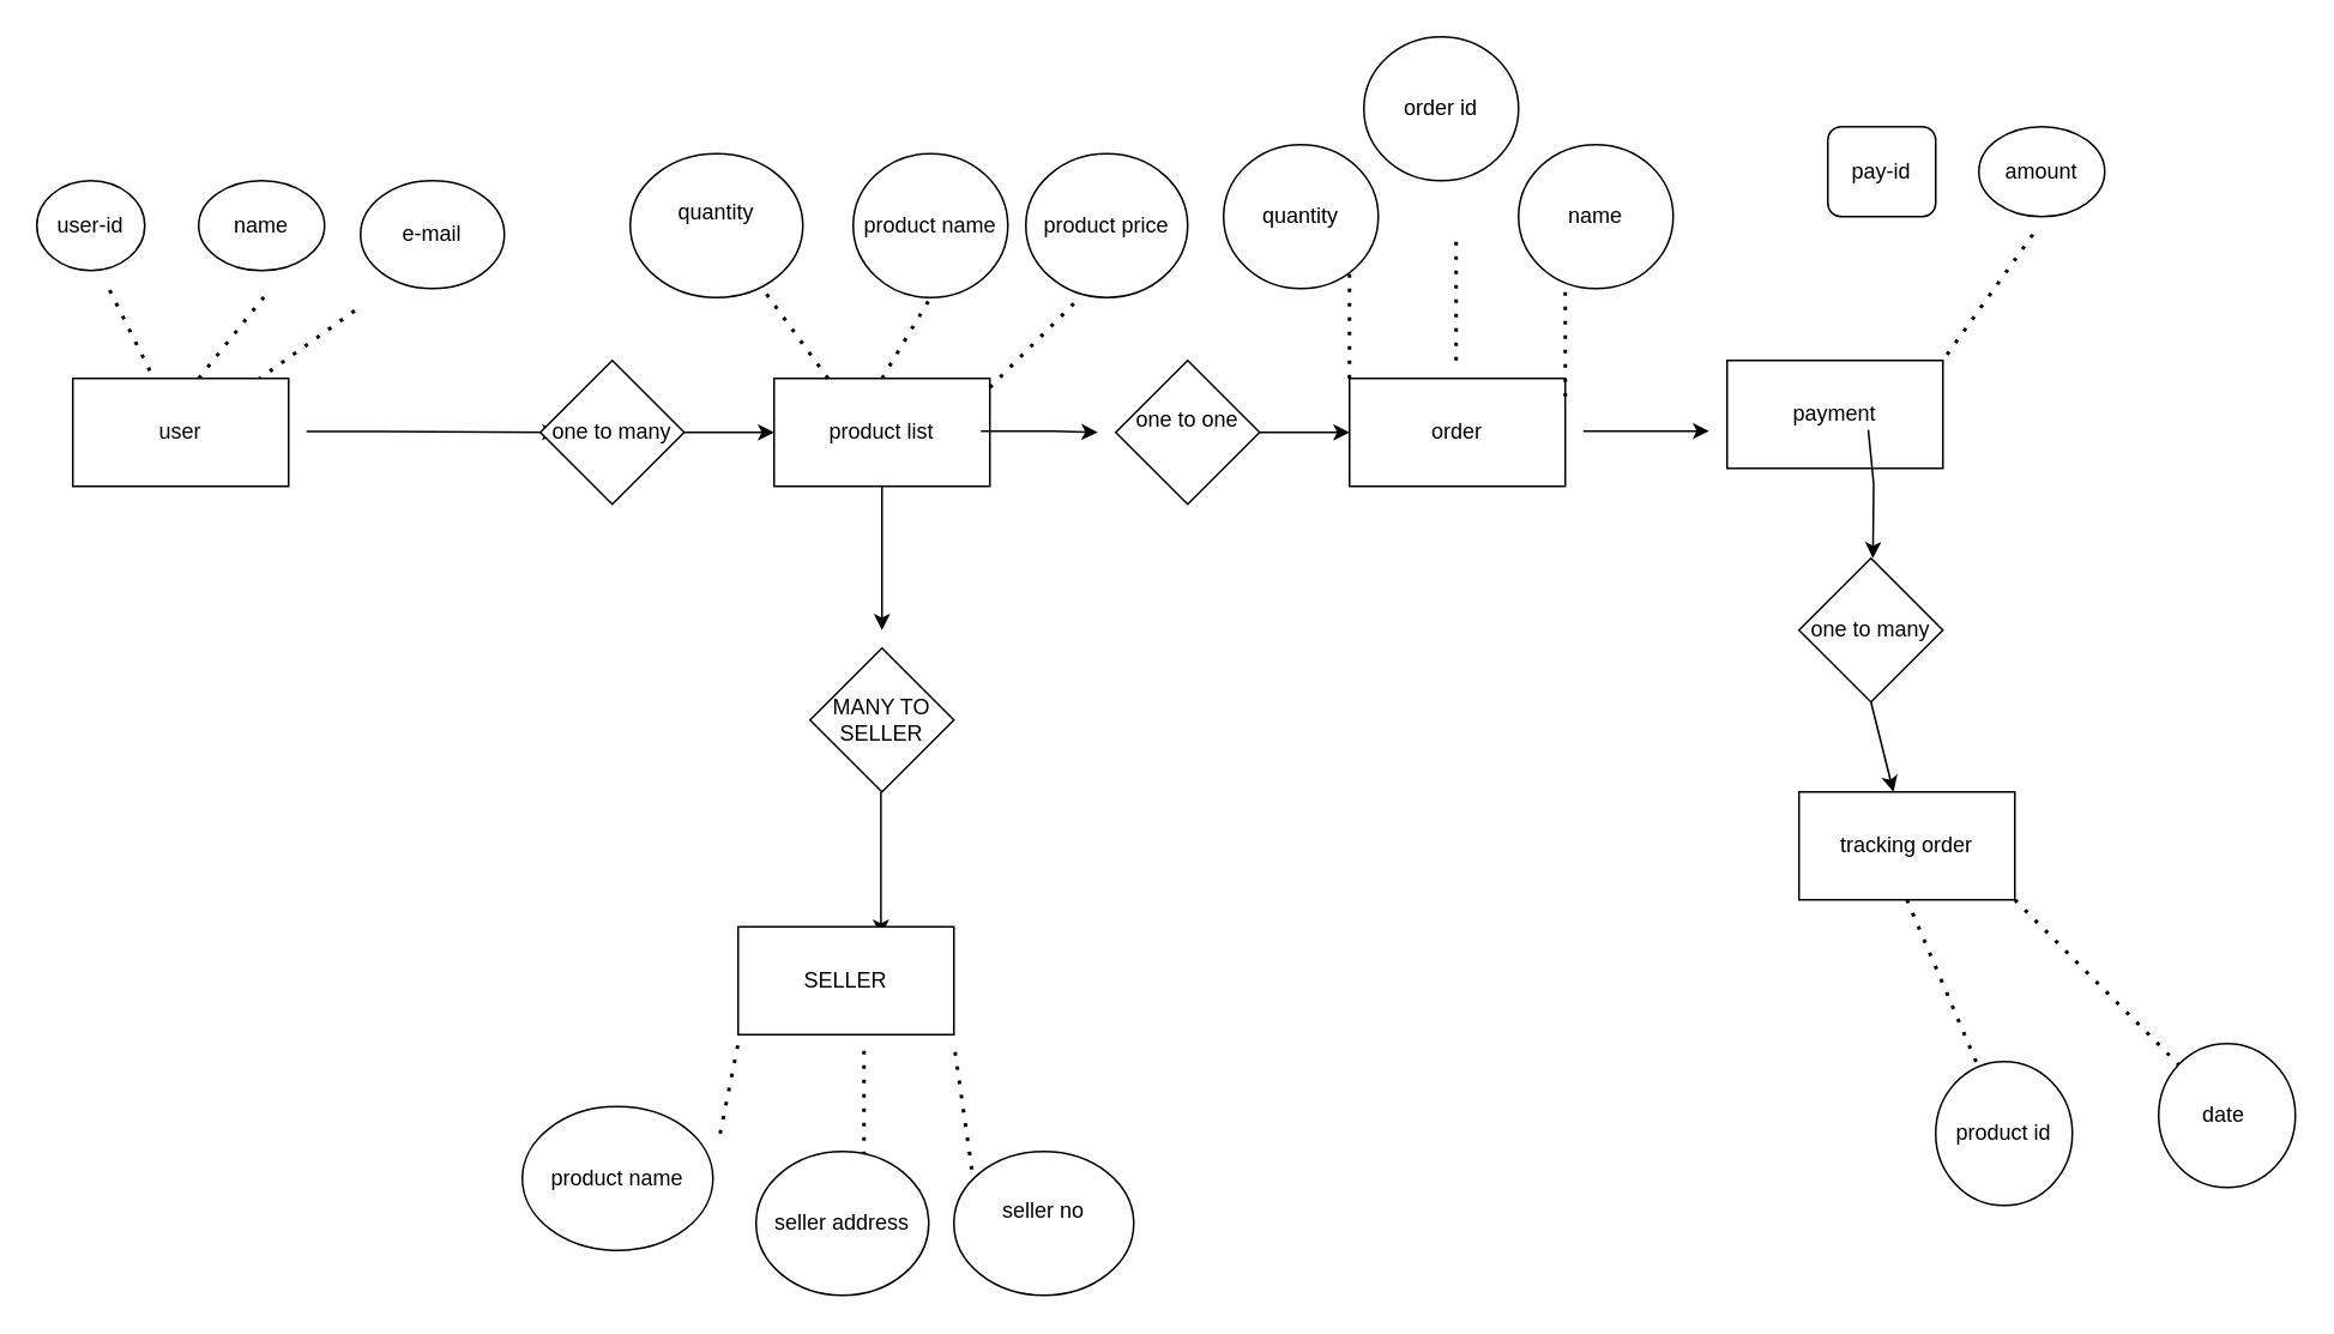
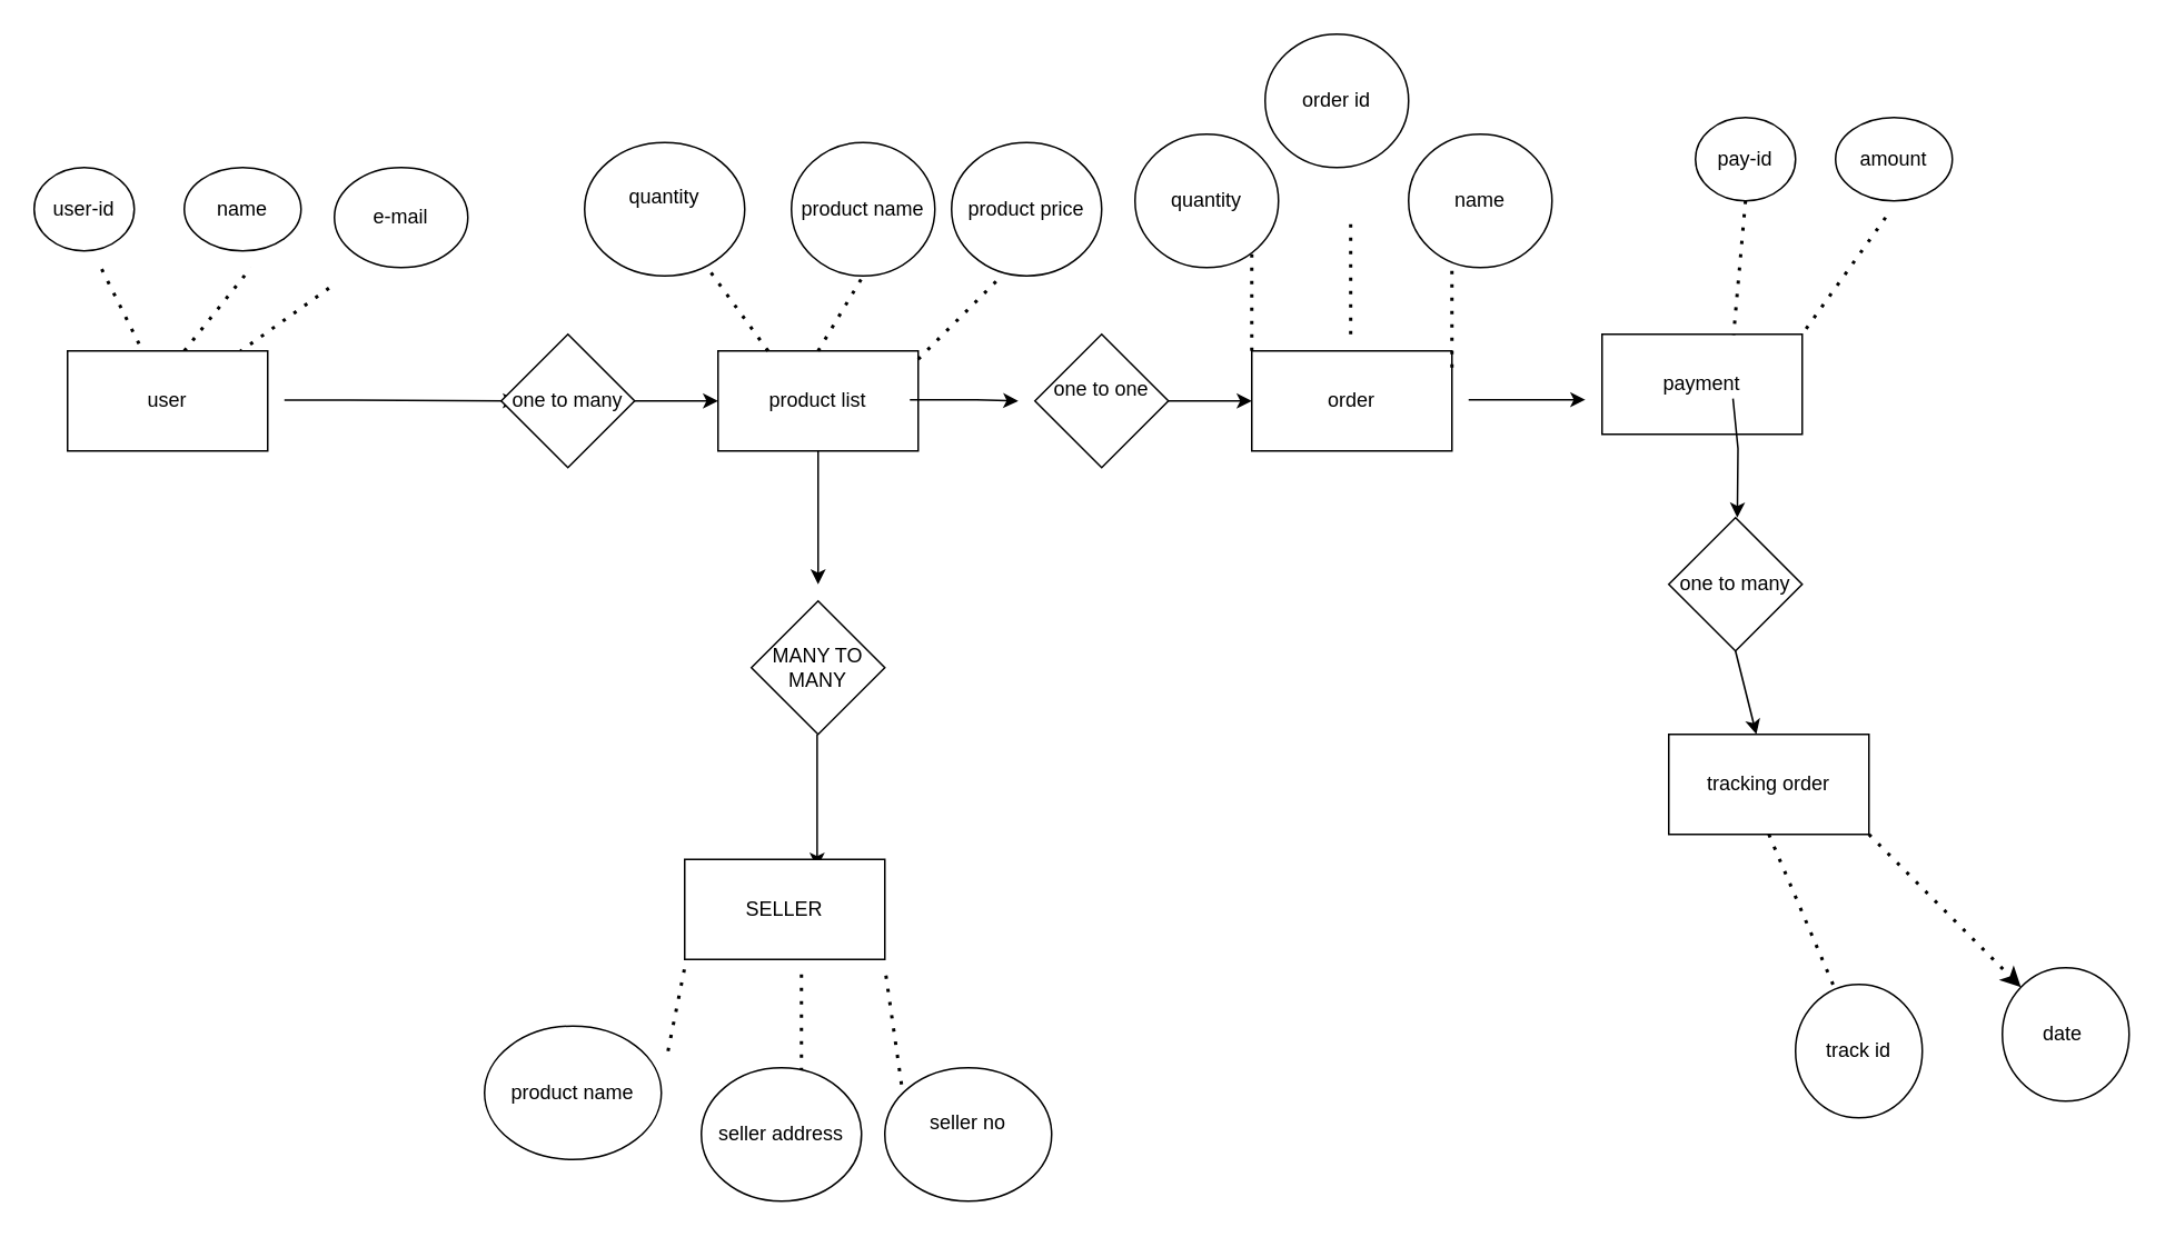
- <mxCell id="21" value="pay-id" style="whiteSpace=wrap;html=1;rounded=1;" vertex="1" parent="1"><mxGeometry x="1016" y="70" width="60" height="50" as="geometry" /></mxCell>
+ <mxCell id="21" value="pay-id" style="ellipse;whiteSpace=wrap;html=1;" vertex="1" parent="1"><mxGeometry x="1016" y="70" width="60" height="50" as="geometry" /></mxCell>
+ <mxCell id="23" value="" style="endArrow=none;dashed=1;html=1;dashPattern=1 3;strokeWidth=2;rounded=0;entryX=0.657;entryY=0.006;entryDx=0;entryDy=0;entryPerimeter=0;exitX=0.5;exitY=1;exitDx=0;exitDy=0;" edge="1" parent="1" source="21" target="20"><mxGeometry width="50" height="50" relative="1" as="geometry"><mxPoint x="830" y="140" as="sourcePoint" /><mxPoint x="130" y="540" as="targetPoint" /></mxGeometry></mxCell>
- <mxCell id="19" value="MANY TO SELLER" style="rhombus;whiteSpace=wrap;html=1;" vertex="1" parent="1"><mxGeometry x="450" y="360" width="80" height="80" as="geometry" /></mxCell>
+ <mxCell id="19" value="MANY TO MANY" style="rhombus;whiteSpace=wrap;html=1;" vertex="1" parent="1"><mxGeometry x="450" y="360" width="80" height="80" as="geometry" /></mxCell>
- <mxCell id="31" value="" style="endArrow=none;dashed=1;html=1;dashPattern=1 3;strokeWidth=2;rounded=0;exitX=1;exitY=1;exitDx=0;exitDy=0;entryX=0;entryY=0;entryDx=0;entryDy=0;" edge="1" parent="1" source="28" target="30"><mxGeometry width="50" height="50" relative="1" as="geometry"><mxPoint x="560" y="500" as="sourcePoint" /><mxPoint x="610" y="450" as="targetPoint" /></mxGeometry></mxCell>
+ <mxCell id="31" value="" style="endArrow=classic;dashed=1;html=1;dashPattern=1 3;strokeWidth=2;rounded=0;exitX=1;exitY=1;exitDx=0;exitDy=0;entryX=0;entryY=0;entryDx=0;entryDy=0;" edge="1" parent="1" source="28" target="30"><mxGeometry width="50" height="50" relative="1" as="geometry"><mxPoint x="560" y="500" as="sourcePoint" /><mxPoint x="610" y="450" as="targetPoint" /></mxGeometry></mxCell>
- <mxCell id="29" value="product id" style="ellipse;whiteSpace=wrap;html=1;" vertex="1" parent="1"><mxGeometry x="1076" y="590" width="76" height="80" as="geometry" /></mxCell>
+ <mxCell id="29" value="track id" style="ellipse;whiteSpace=wrap;html=1;" vertex="1" parent="1"><mxGeometry x="1076" y="590" width="76" height="80" as="geometry" /></mxCell>
